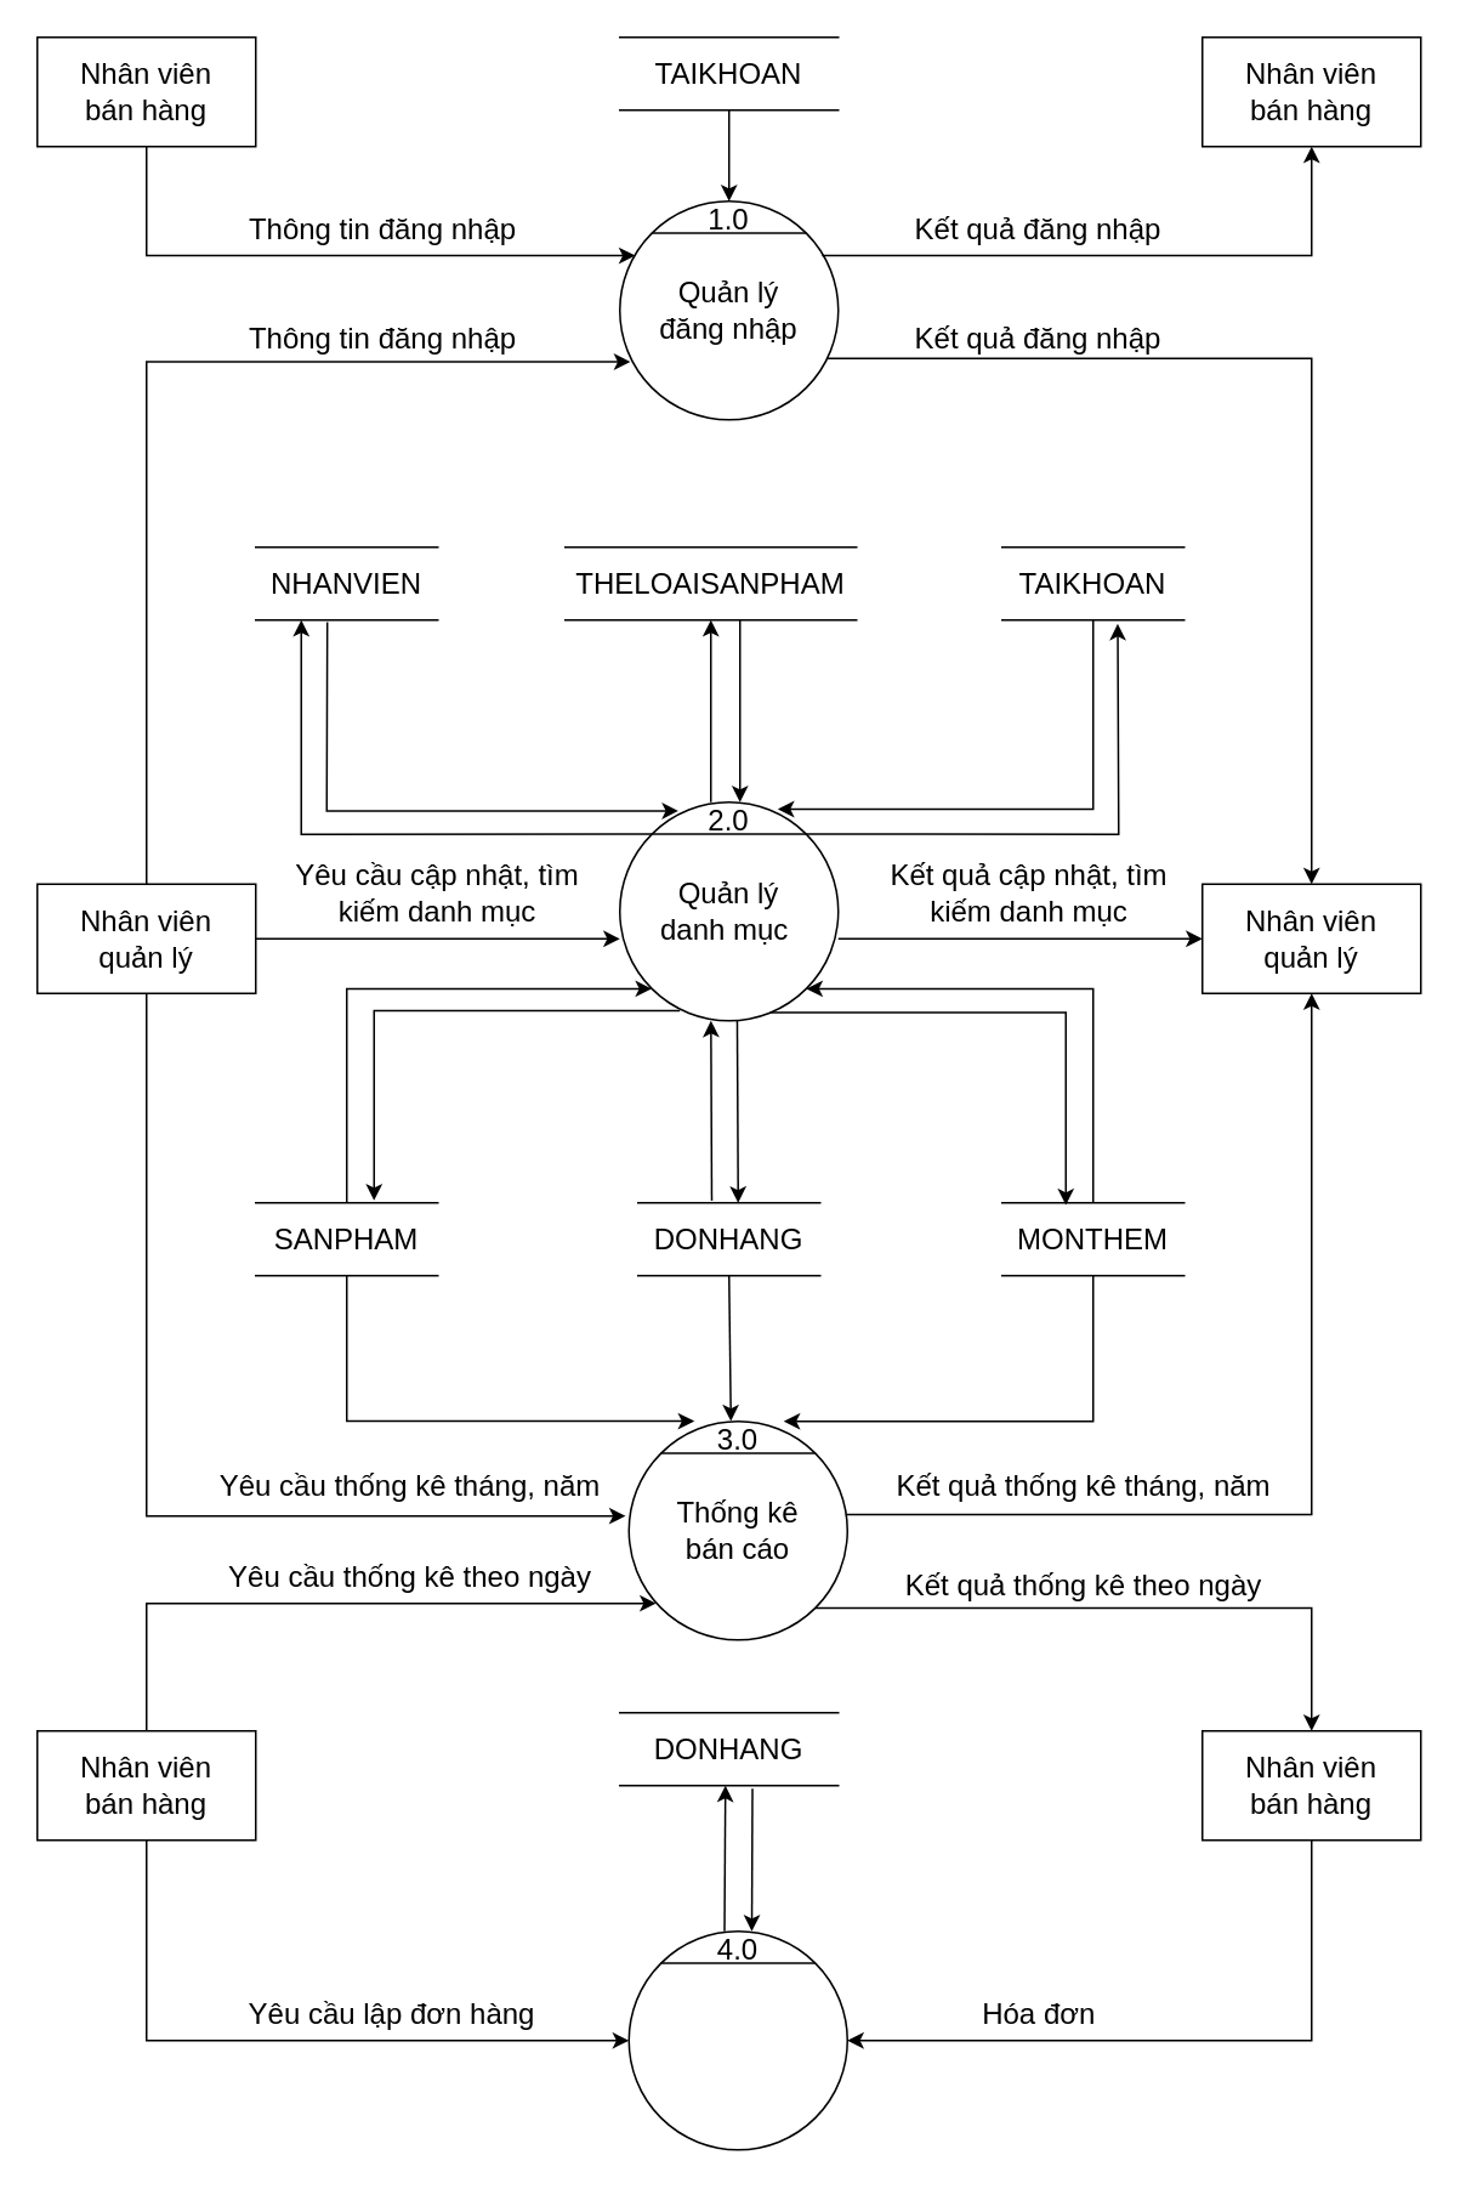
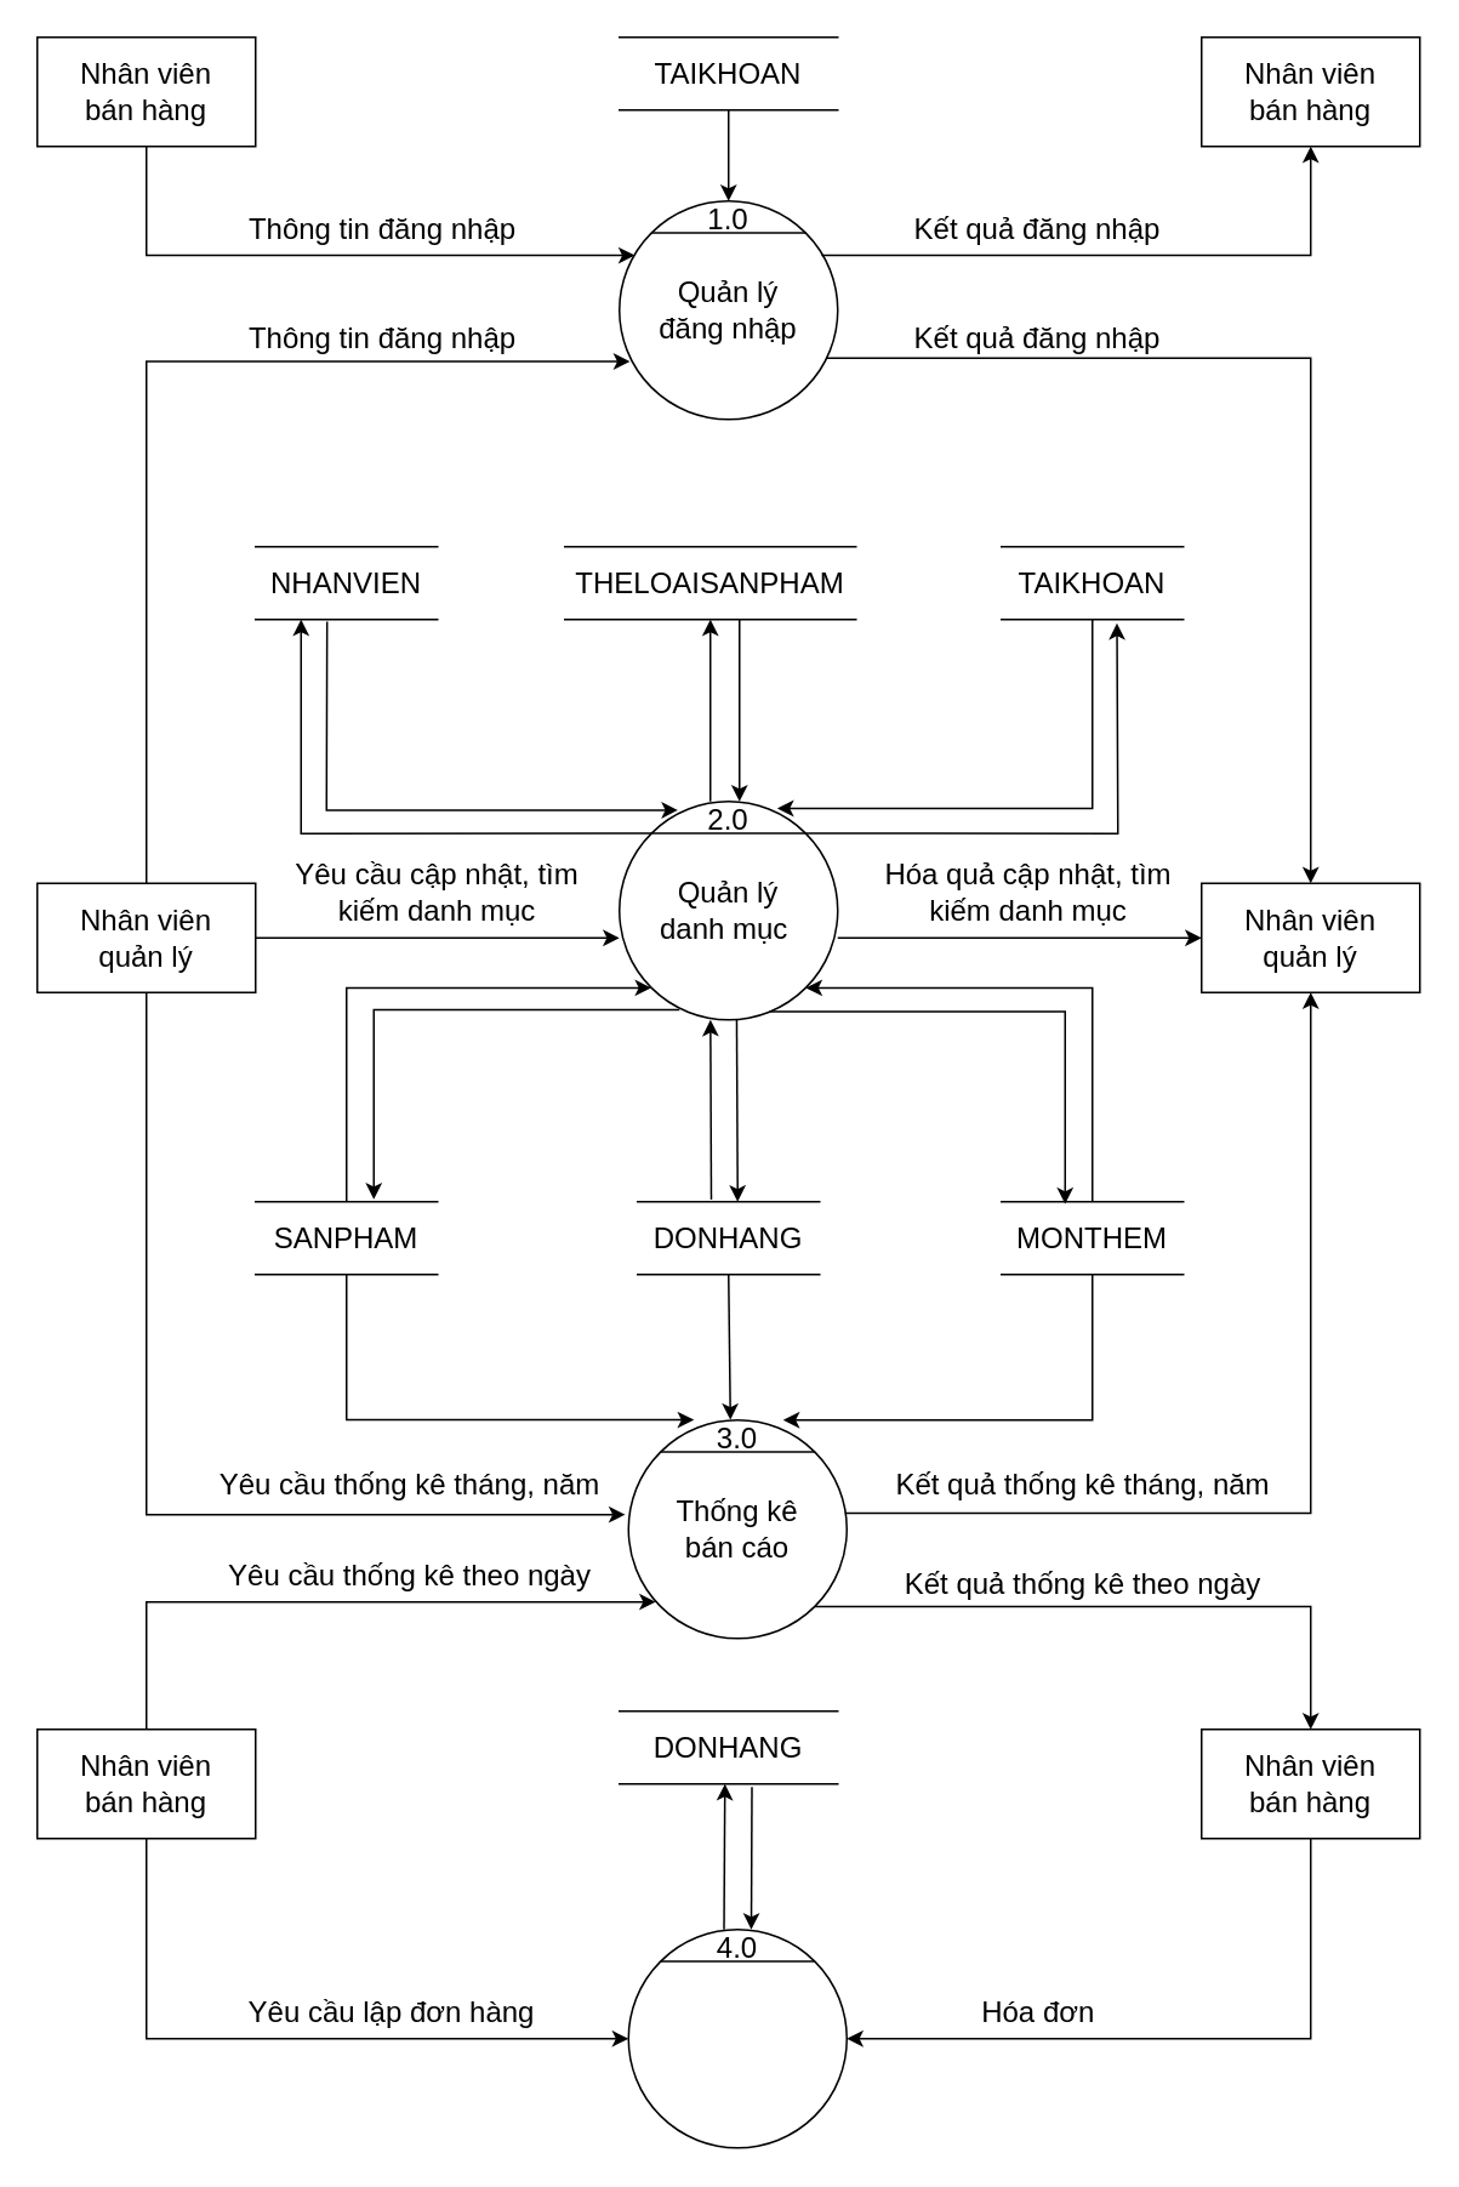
- <mxCell id="44" value="Kết quả cập nhật, tìm kiếm danh mục" style="text;html=1;strokeColor=none;fillColor=none;align=center;verticalAlign=middle;whiteSpace=wrap;rounded=0;fontSize=16;" parent="1" vertex="1"><mxGeometry x="485" y="475" width="160" height="30" as="geometry" /></mxCell>
+ <mxCell id="44" value="Hóa quả cập nhật, tìm kiếm danh mục" style="text;html=1;strokeColor=none;fillColor=none;align=center;verticalAlign=middle;whiteSpace=wrap;rounded=0;fontSize=16;" parent="1" vertex="1"><mxGeometry x="485" y="475" width="160" height="30" as="geometry" /></mxCell>
